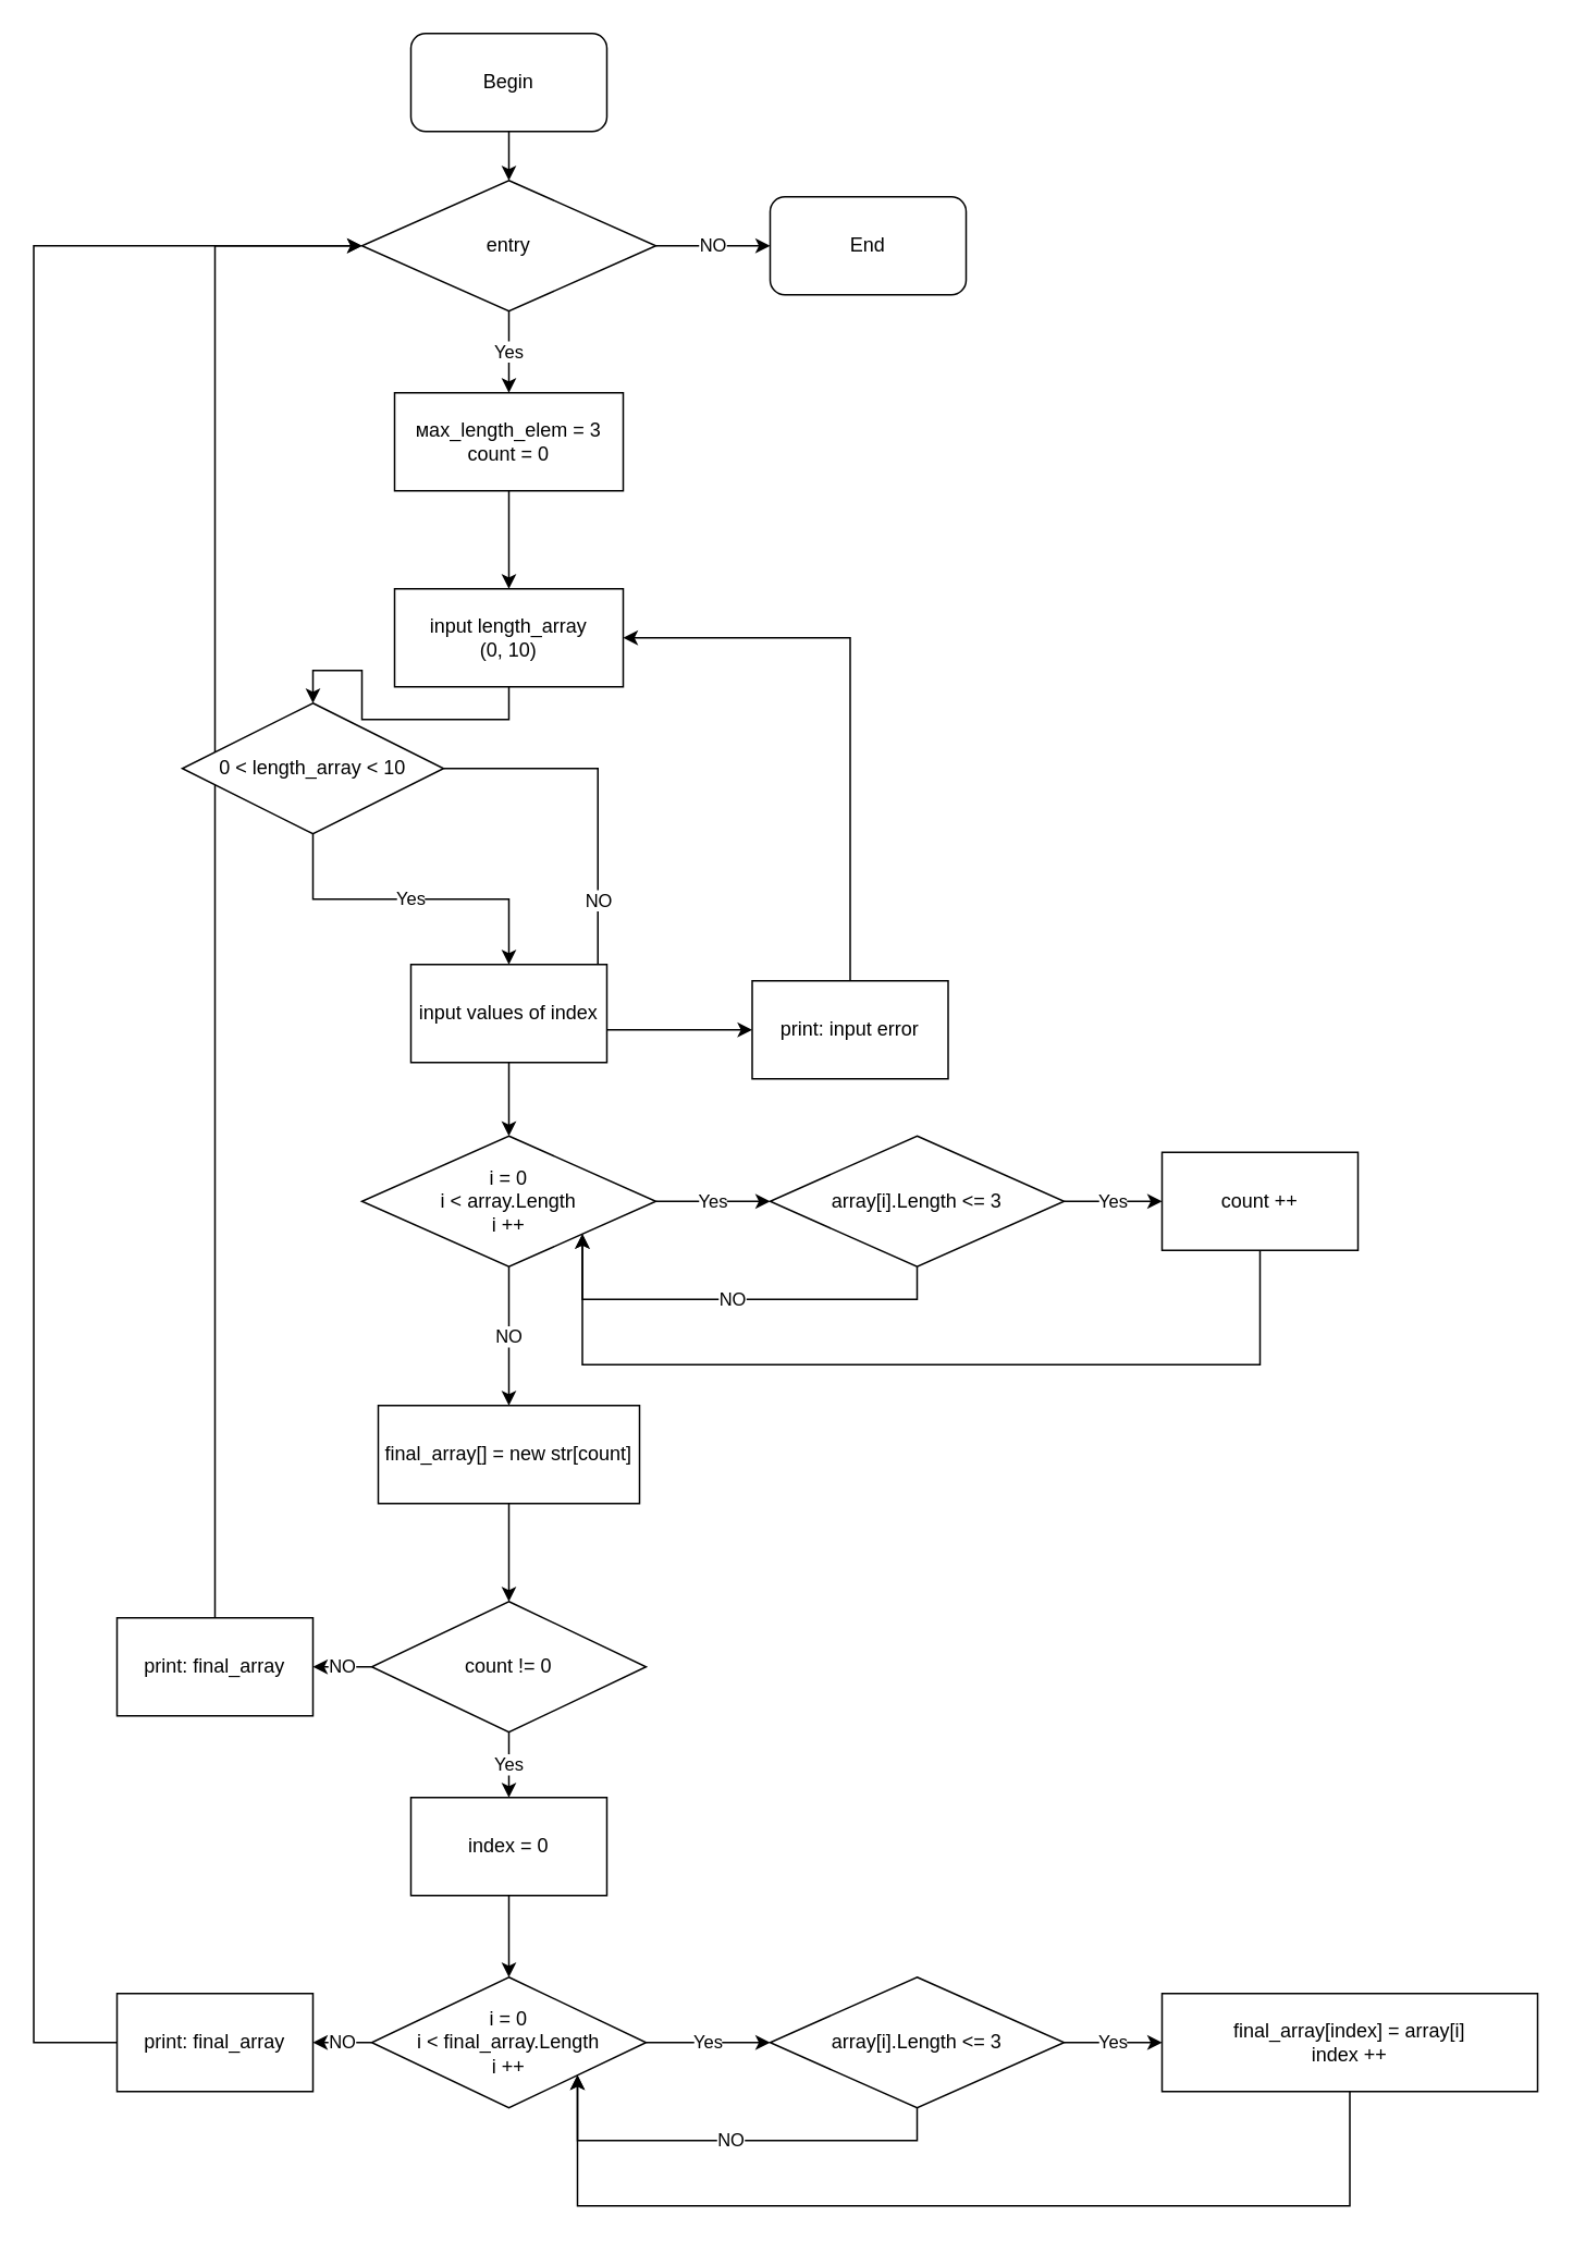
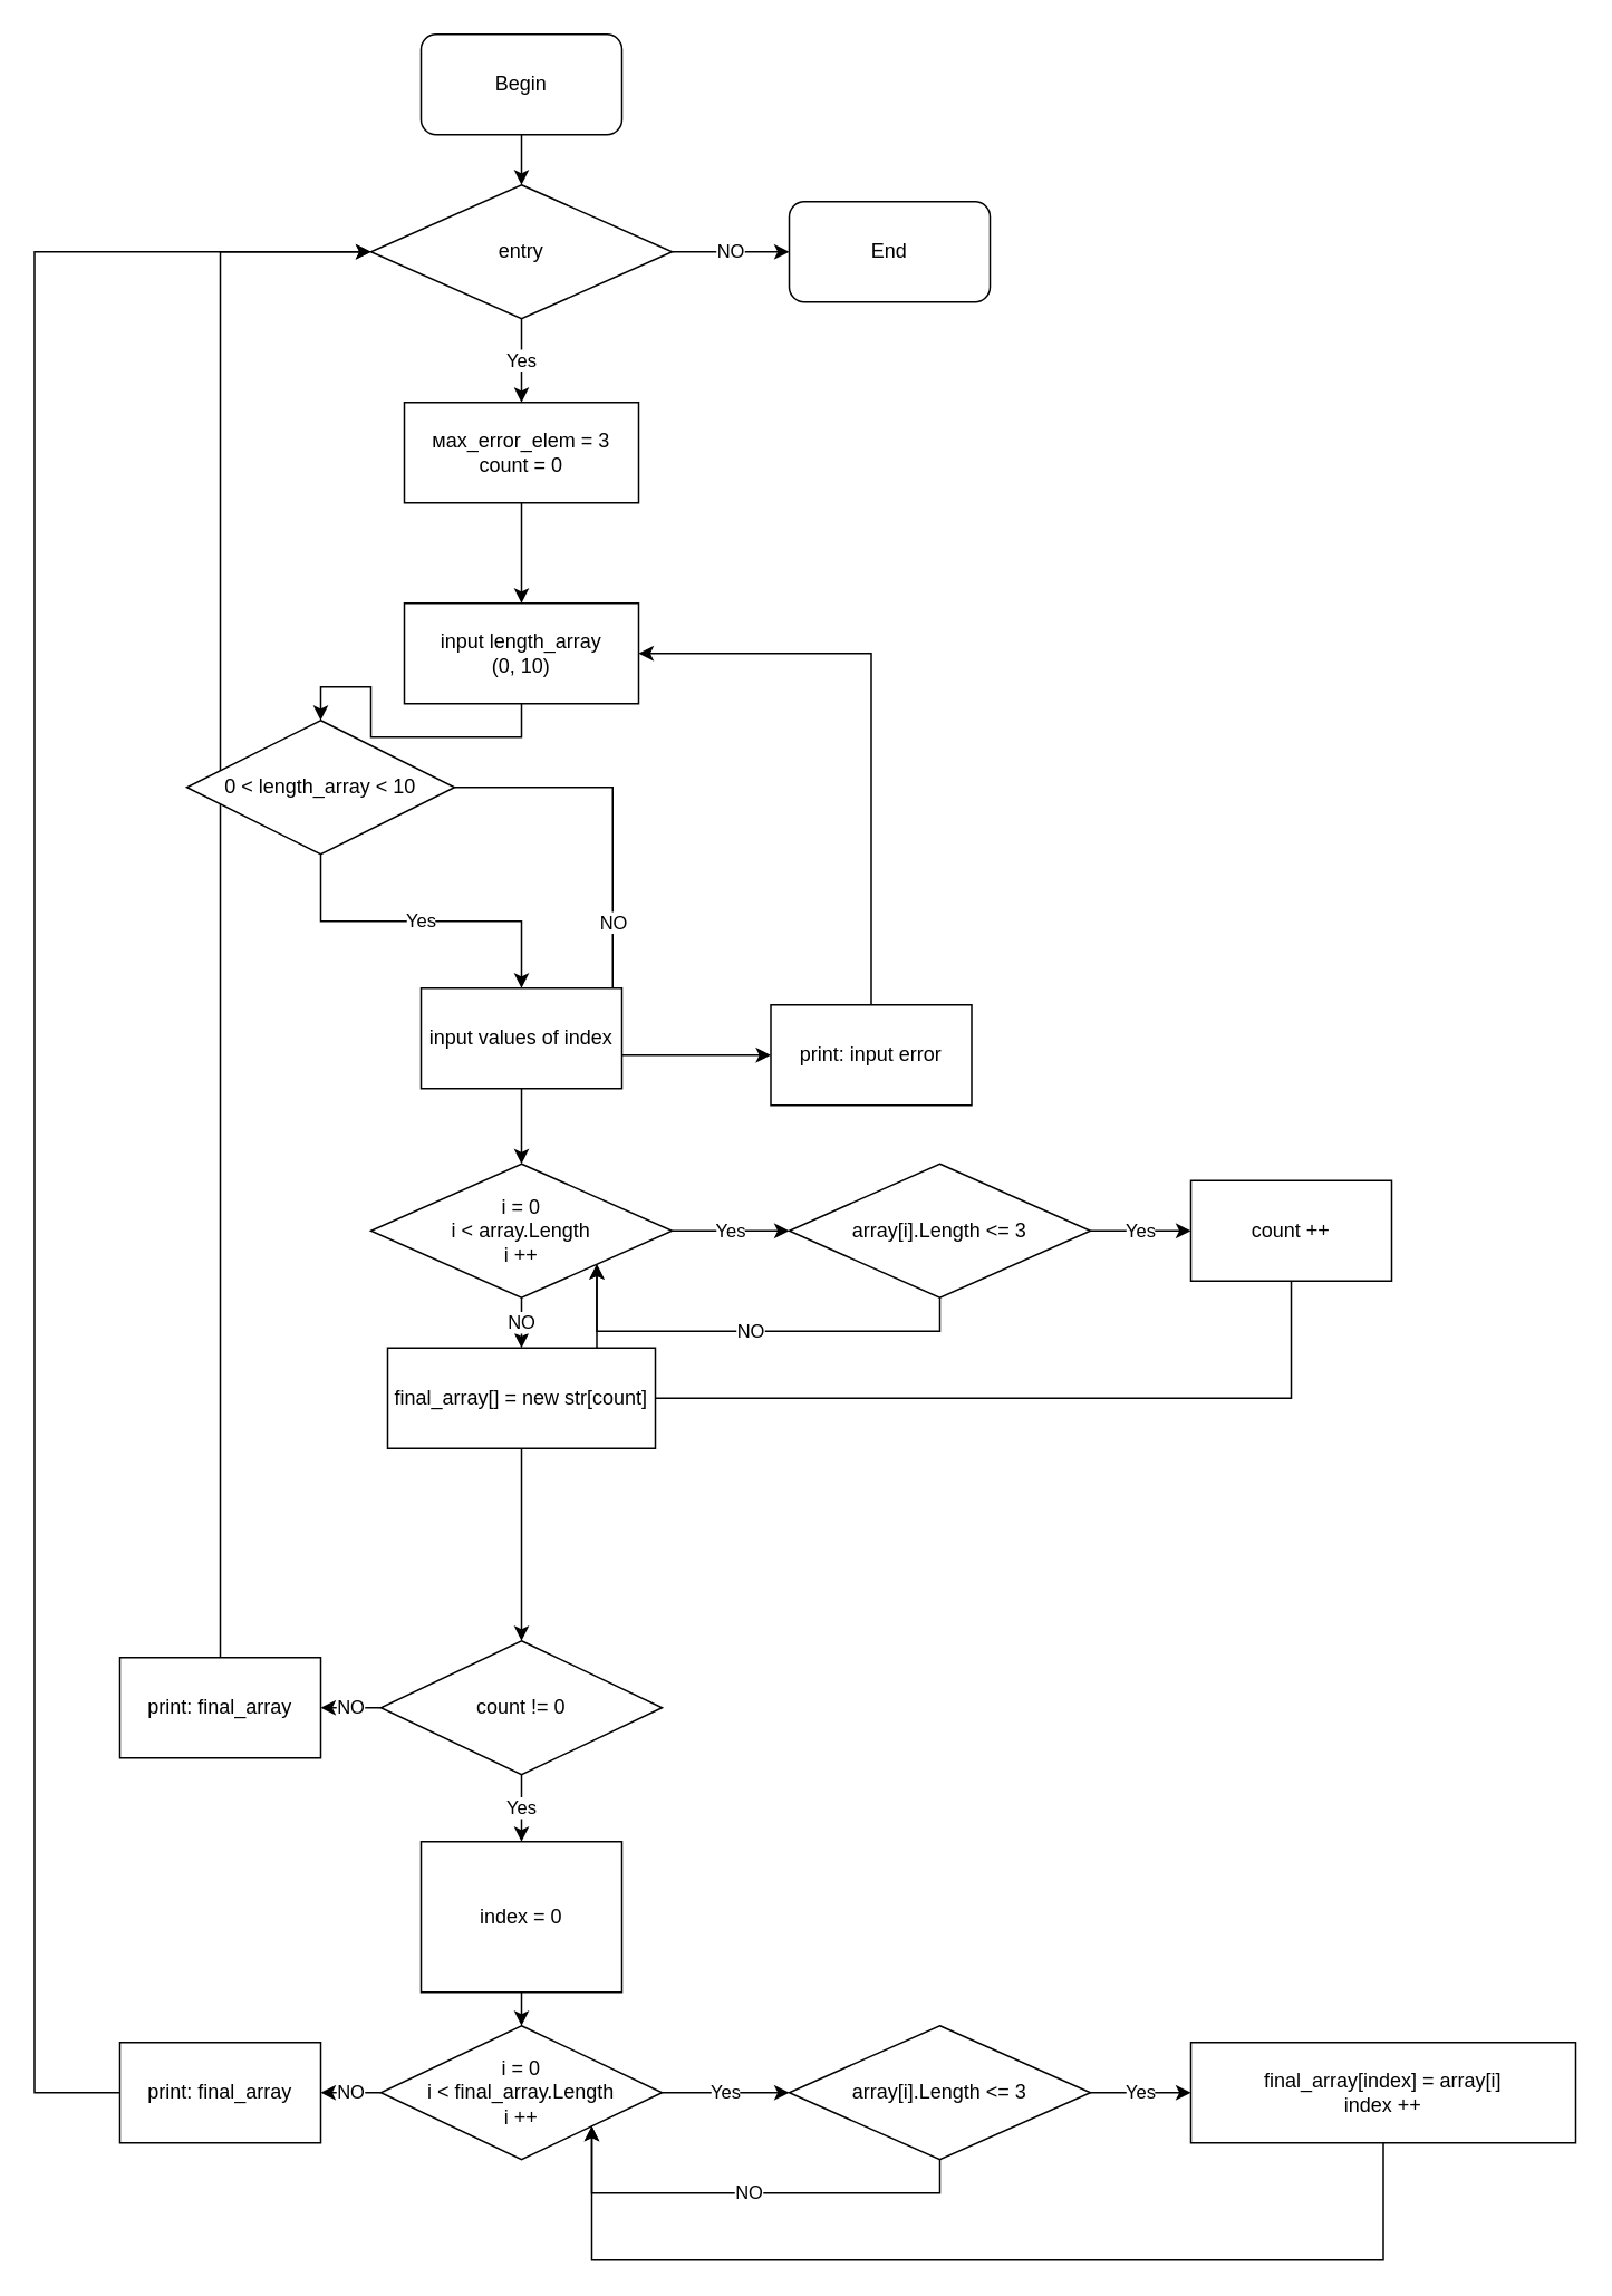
- <mxCell id="5" value="мах_length_elem = 3&lt;br&gt;count = 0" style="rounded=0;whiteSpace=wrap;html=1;" parent="1" vertex="1"><mxGeometry x="241" y="240" width="140" height="60" as="geometry" /></mxCell>
+ <mxCell id="5" value="мах_error_elem = 3&lt;br&gt;count = 0" style="rounded=0;whiteSpace=wrap;html=1;" parent="1" vertex="1"><mxGeometry x="241" y="240" width="140" height="60" as="geometry" /></mxCell>
- <mxCell id="15" value="final_array[] = new str[count]" style="rounded=0;whiteSpace=wrap;html=1;" parent="1" vertex="1"><mxGeometry x="231" y="860" width="160" height="60" as="geometry" /></mxCell>
+ <mxCell id="15" value="final_array[] = new str[count]" style="rounded=0;whiteSpace=wrap;html=1;" parent="1" vertex="1"><mxGeometry x="231" y="805" width="160" height="60" as="geometry" /></mxCell>
- <mxCell id="45" value="index = 0" style="rounded=0;whiteSpace=wrap;html=1;" vertex="1" parent="1"><mxGeometry x="251" y="1100" width="120" height="60" as="geometry" /></mxCell>
+ <mxCell id="45" value="index = 0" style="rounded=0;whiteSpace=wrap;html=1;" vertex="1" parent="1"><mxGeometry x="251" y="1100" width="120" height="90" as="geometry" /></mxCell>
